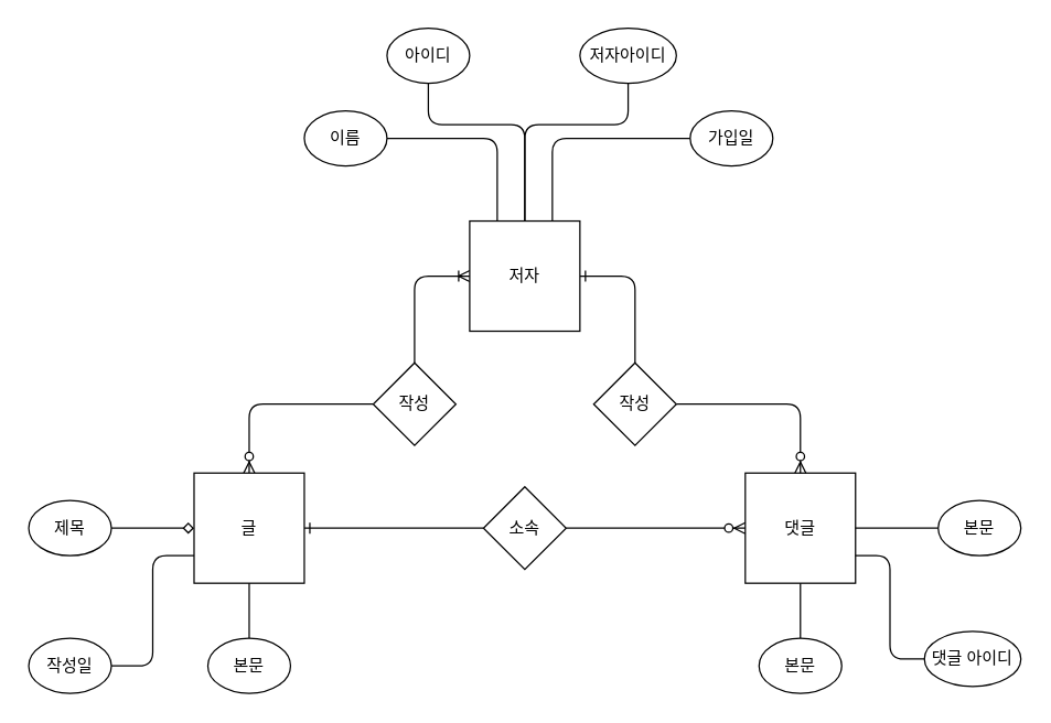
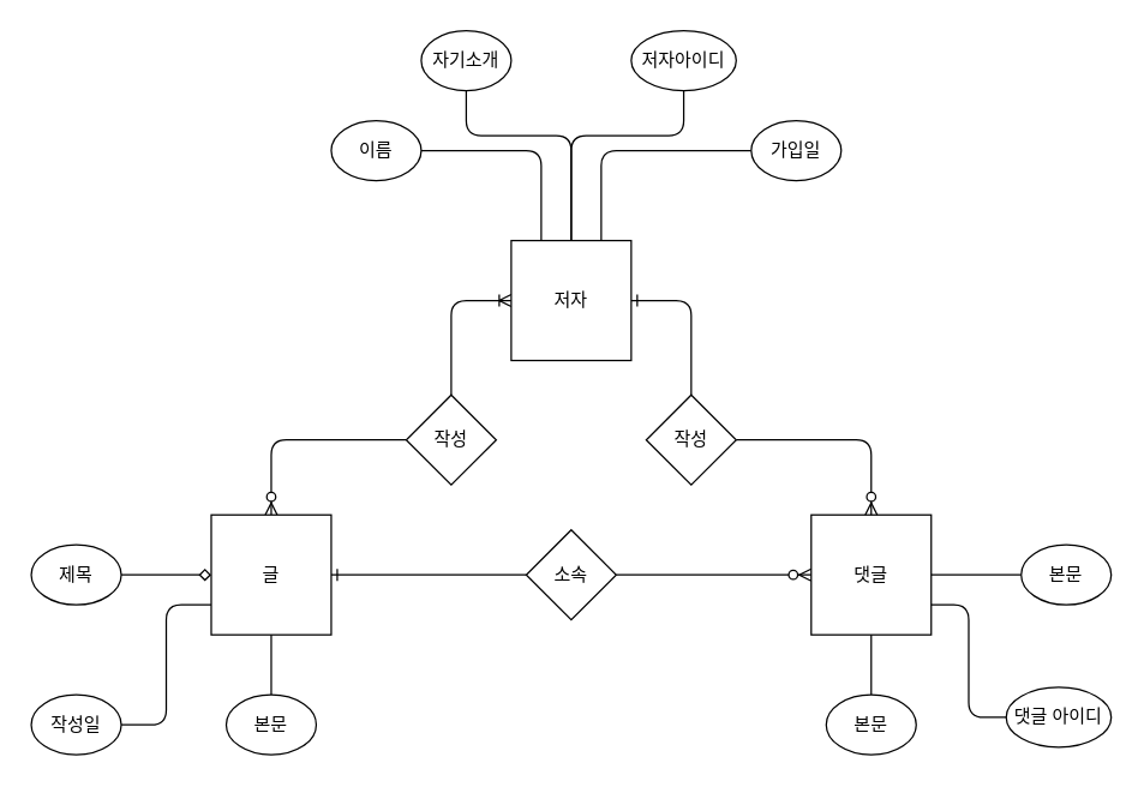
- <mxCell id="24" value="아이디" style="ellipse;whiteSpace=wrap;html=1;" parent="1" vertex="1"><mxGeometry x="280" y="20" width="60" height="40" as="geometry" /></mxCell>
+ <mxCell id="24" value="자기소개" style="ellipse;whiteSpace=wrap;html=1;" parent="1" vertex="1"><mxGeometry x="280" y="20" width="60" height="40" as="geometry" /></mxCell>
